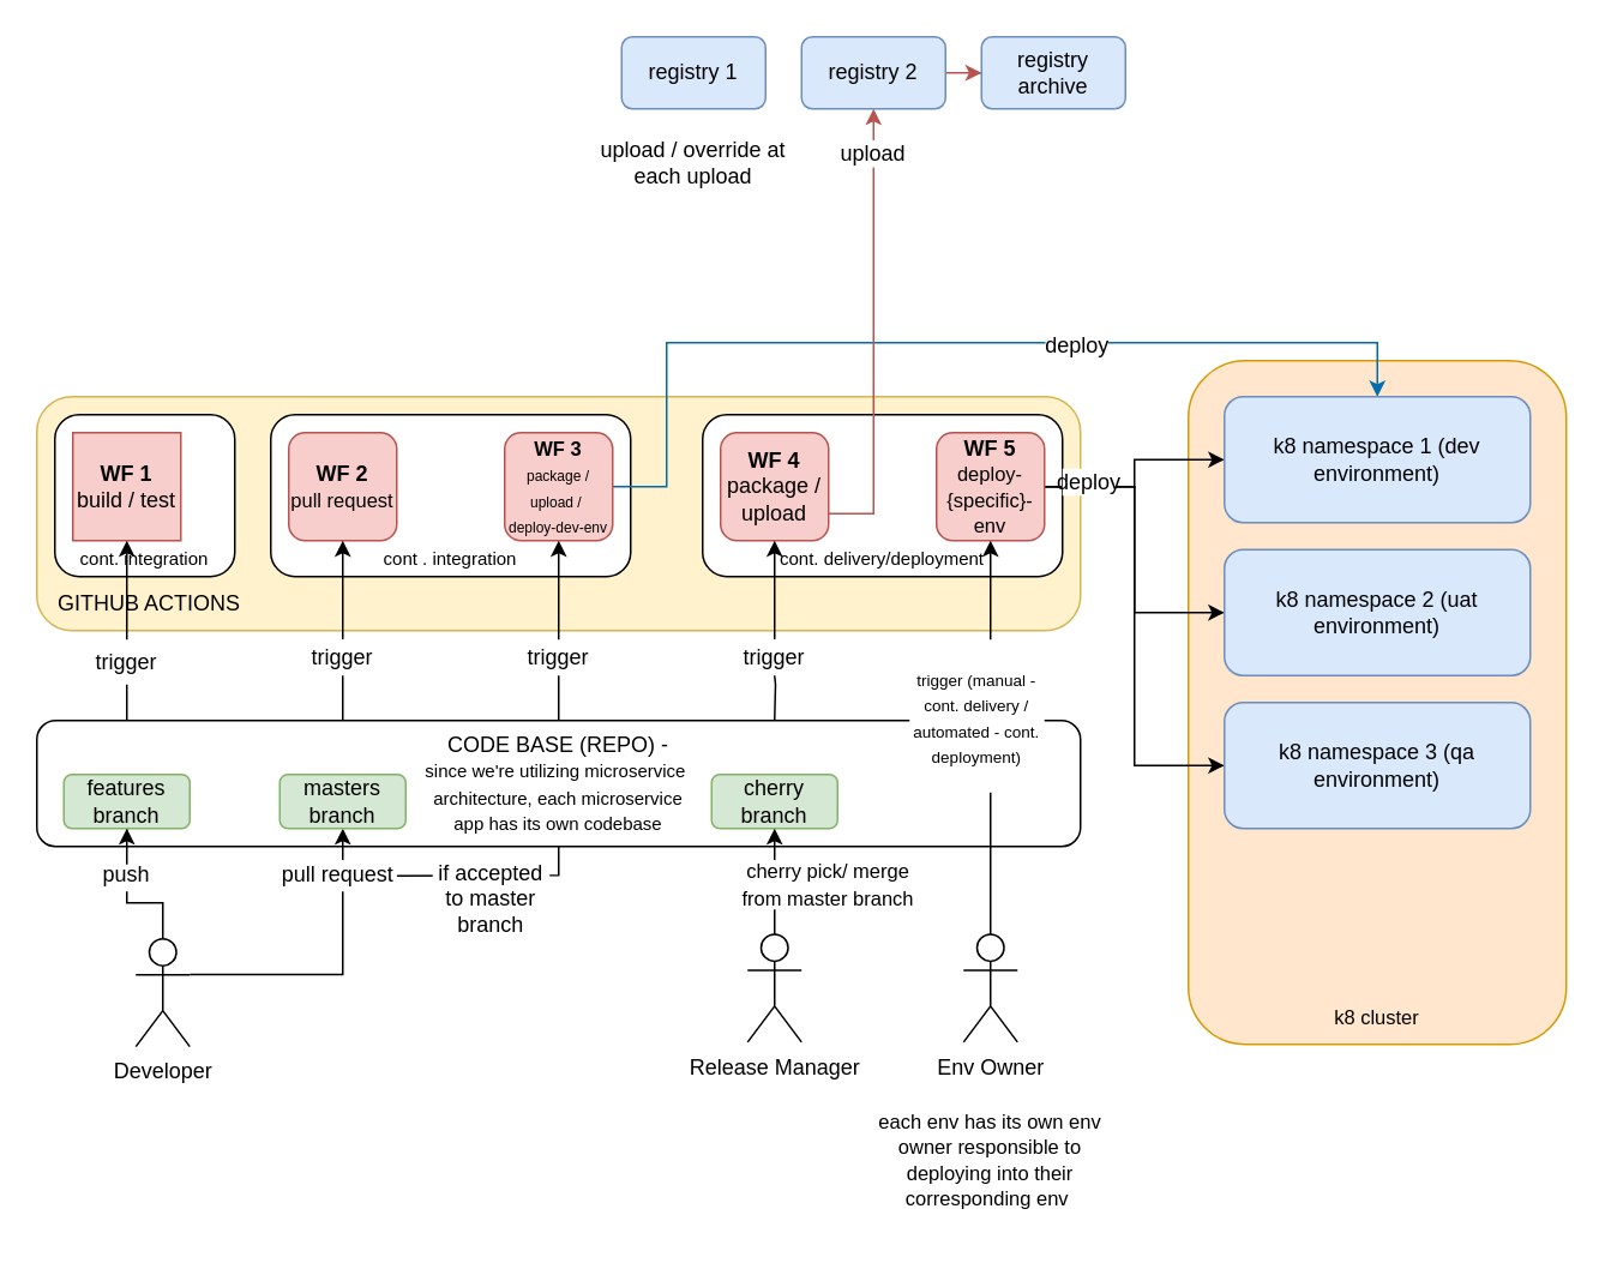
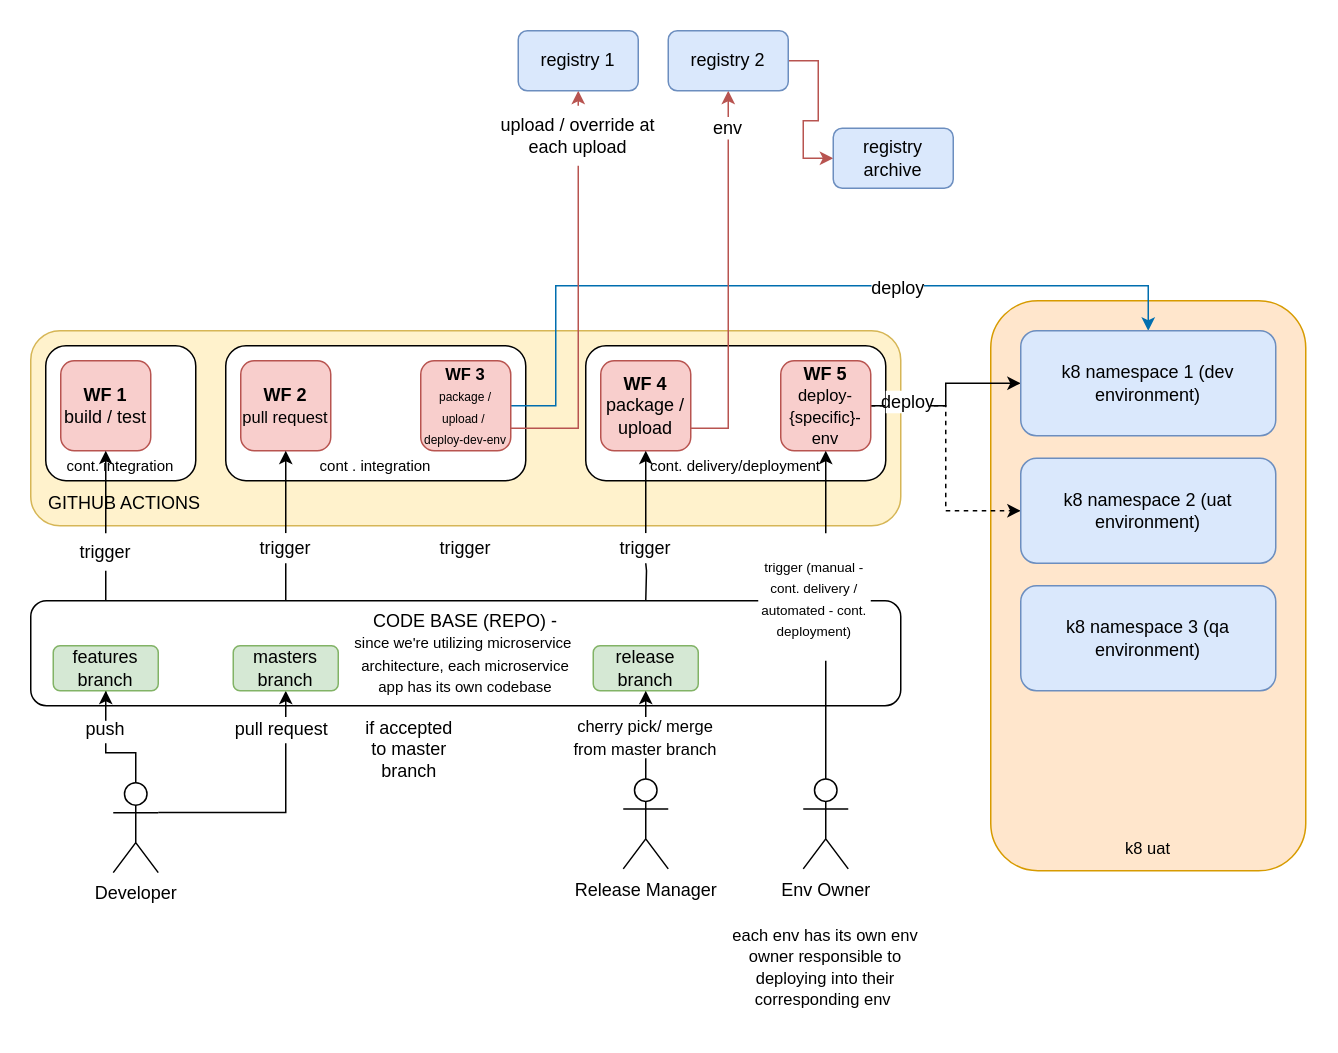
- <mxCell id="61" value="registry archive" style="rounded=1;whiteSpace=wrap;html=1;fillColor=#dae8fc;strokeColor=#6c8ebf;" parent="1" vertex="1"><mxGeometry x="545" y="20" width="80" height="40" as="geometry" /></mxCell>
+ <mxCell id="61" value="registry archive" style="rounded=1;whiteSpace=wrap;html=1;fillColor=#dae8fc;strokeColor=#6c8ebf;" parent="1" vertex="1"><mxGeometry x="555" y="85" width="80" height="40" as="geometry" /></mxCell>
- <mxCell id="57" value="upload" style="text;html=1;strokeColor=none;fillColor=default;align=center;verticalAlign=middle;whiteSpace=wrap;rounded=0;fontSize=12;" parent="1" vertex="1"><mxGeometry x="465" y="77.5" width="40" height="15" as="geometry" /></mxCell>
+ <mxCell id="57" value="env" style="text;html=1;strokeColor=none;fillColor=default;align=center;verticalAlign=middle;whiteSpace=wrap;rounded=0;fontSize=12;" parent="1" vertex="1"><mxGeometry x="465" y="77.5" width="40" height="15" as="geometry" /></mxCell>
+ <mxCell id="11" style="edgeStyle=orthogonalEdgeStyle;rounded=0;orthogonalLoop=1;jettySize=auto;html=1;exitX=1;exitY=0.75;exitDx=0;exitDy=0;entryX=0.5;entryY=1;entryDx=0;entryDy=0;fontSize=9;fillColor=#f8cecc;strokeColor=#b85450;" parent="1" source="12" target="60" edge="1"><mxGeometry relative="1" as="geometry" /></mxCell>
- <mxCell id="7" value="&lt;b&gt;WF 1&lt;/b&gt;&lt;br&gt;build / test" style="whiteSpace=wrap;html=1;fillColor=#f8cecc;strokeColor=#b85450;rounded=0;" parent="1" vertex="1"><mxGeometry x="40" y="240" width="60" height="60" as="geometry" /></mxCell>
+ <mxCell id="7" value="&lt;b&gt;WF 1&lt;/b&gt;&lt;br&gt;build / test" style="rounded=1;whiteSpace=wrap;html=1;fillColor=#f8cecc;strokeColor=#b85450;" parent="1" vertex="1"><mxGeometry x="40" y="240" width="60" height="60" as="geometry" /></mxCell>
- <mxCell id="20" value="" style="endArrow=classic;html=1;rounded=0;exitX=1;exitY=0.5;exitDx=0;exitDy=0;" parent="1" source="31" target="12" edge="1"><mxGeometry width="50" height="50" relative="1" as="geometry"><mxPoint x="345" y="440" as="sourcePoint" /><mxPoint x="395" y="390" as="targetPoint" /><Array as="points"><mxPoint x="310" y="486" /></Array></mxGeometry></mxCell>
- <mxCell id="16" style="edgeStyle=orthogonalEdgeStyle;rounded=0;orthogonalLoop=1;jettySize=auto;html=1;entryX=0;entryY=0.5;entryDx=0;entryDy=0;fontSize=11;strokeColor=#000000;" parent="1" source="18" target="51" edge="1"><mxGeometry relative="1" as="geometry" /></mxCell>
+ <mxCell id="16" style="edgeStyle=orthogonalEdgeStyle;rounded=0;orthogonalLoop=1;jettySize=auto;html=1;entryX=0;entryY=0.5;entryDx=0;entryDy=0;fontSize=11;strokeColor=#000000;dashed=1;" parent="1" source="18" target="51" edge="1"><mxGeometry relative="1" as="geometry" /></mxCell>
- <mxCell id="17" style="edgeStyle=orthogonalEdgeStyle;rounded=0;orthogonalLoop=1;jettySize=auto;html=1;entryX=0;entryY=0.5;entryDx=0;entryDy=0;fontSize=11;strokeColor=#000000;" parent="1" source="18" target="52" edge="1"><mxGeometry relative="1" as="geometry" /></mxCell>
- <mxCell id="37" value="cherry branch" style="rounded=1;whiteSpace=wrap;html=1;fillColor=#d5e8d4;strokeColor=#82b366;" parent="1" vertex="1"><mxGeometry x="395" y="430" width="70" height="30" as="geometry" /></mxCell>
+ <mxCell id="37" value="release branch" style="rounded=1;whiteSpace=wrap;html=1;fillColor=#d5e8d4;strokeColor=#82b366;" parent="1" vertex="1"><mxGeometry x="395" y="430" width="70" height="30" as="geometry" /></mxCell>
- <mxCell id="46" value="&lt;font style=&quot;font-size: 11px;&quot;&gt;cherry pick/ merge from master branch&lt;/font&gt;" style="text;html=1;strokeColor=none;fillColor=default;align=center;verticalAlign=middle;whiteSpace=wrap;rounded=0;" parent="1" vertex="1"><mxGeometry x="405" y="477.5" width="110" height="27.5" as="geometry" /></mxCell>
+ <mxCell id="46" value="&lt;font style=&quot;font-size: 11px;&quot;&gt;cherry pick/ merge from master branch&lt;/font&gt;" style="text;html=1;strokeColor=none;fillColor=default;align=center;verticalAlign=middle;whiteSpace=wrap;rounded=0;" parent="1" vertex="1"><mxGeometry x="375" y="477.5" width="110" height="27.5" as="geometry" /></mxCell>
- <mxCell id="53" value="k8 cluster" style="text;html=1;strokeColor=none;fillColor=none;align=center;verticalAlign=middle;whiteSpace=wrap;rounded=0;fontSize=11;" parent="1" vertex="1"><mxGeometry x="660" y="550" width="210" height="30" as="geometry" /></mxCell>
+ <mxCell id="53" value="k8 uat" style="text;html=1;strokeColor=none;fillColor=none;align=center;verticalAlign=middle;whiteSpace=wrap;rounded=0;fontSize=11;" parent="1" vertex="1"><mxGeometry x="660" y="550" width="210" height="30" as="geometry" /></mxCell>
